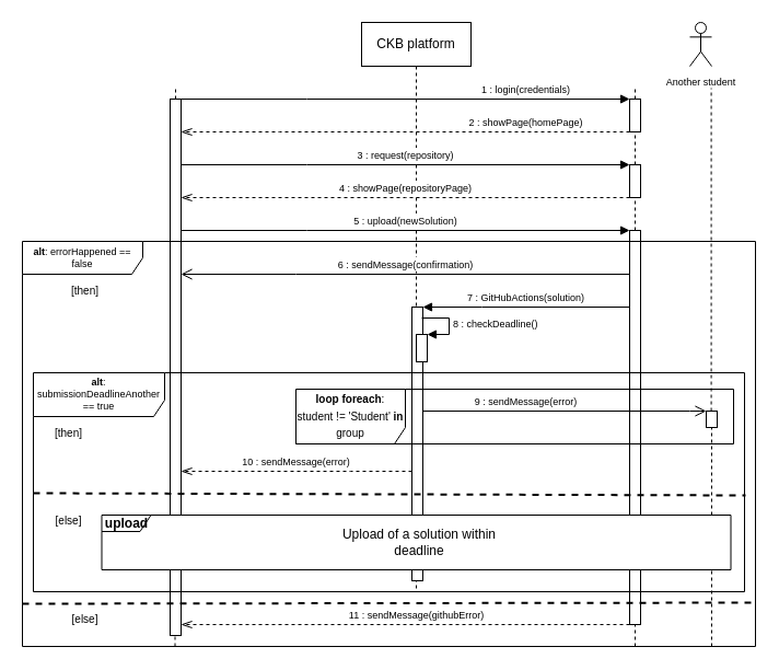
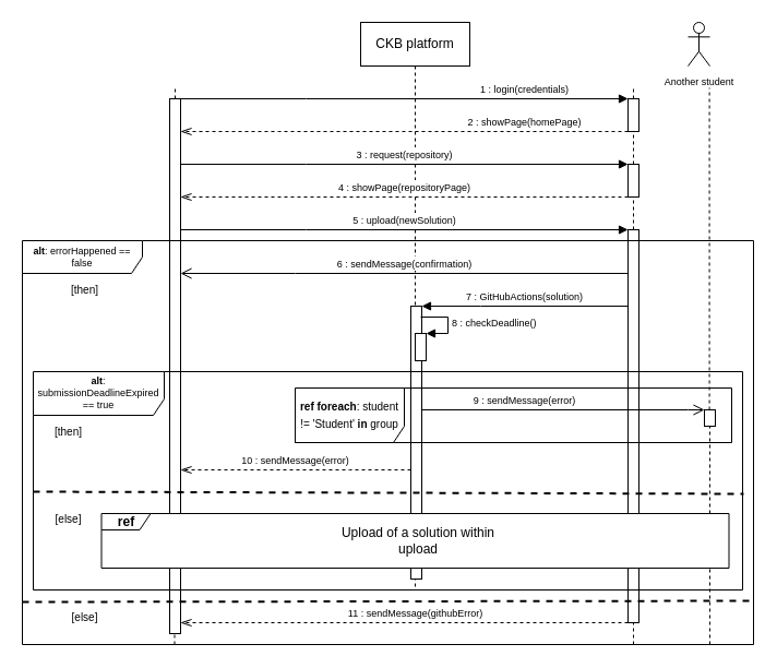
- <mxCell id="23" value="&lt;p style=&quot;line-height: 120%; font-size: 9px;&quot;&gt;&lt;font style=&quot;font-size: 9px;&quot;&gt;&lt;b&gt;alt&lt;/b&gt;: submissionDeadline&lt;/font&gt;&lt;span style=&quot;background-color: initial;&quot;&gt;Another == true&lt;/span&gt;&lt;/p&gt;" style="shape=umlFrame;whiteSpace=wrap;html=1;pointerEvents=0;width=120;height=40;verticalAlign=middle;horizontal=1;labelPosition=center;verticalLabelPosition=middle;align=center;" vertex="1" parent="1"><mxGeometry x="30" y="340" width="650" height="200" as="geometry" /></mxCell>
+ <mxCell id="23" value="&lt;p style=&quot;line-height: 120%; font-size: 9px;&quot;&gt;&lt;font style=&quot;font-size: 9px;&quot;&gt;&lt;b&gt;alt&lt;/b&gt;: submissionDeadline&lt;/font&gt;&lt;span style=&quot;background-color: initial;&quot;&gt;Expired == true&lt;/span&gt;&lt;/p&gt;" style="shape=umlFrame;whiteSpace=wrap;html=1;pointerEvents=0;width=120;height=40;verticalAlign=middle;horizontal=1;labelPosition=center;verticalLabelPosition=middle;align=center;" vertex="1" parent="1"><mxGeometry x="30" y="340" width="650" height="200" as="geometry" /></mxCell>
- <mxCell id="25" value="&lt;p style=&quot;line-height: 120%;&quot;&gt;&lt;font style=&quot;font-size: 10px;&quot;&gt;&lt;b&gt;loop foreach&lt;/b&gt;: student != 'Student'&amp;nbsp;&lt;b&gt;in &lt;/b&gt;group&lt;/font&gt;&lt;/p&gt;" style="shape=umlFrame;whiteSpace=wrap;html=1;pointerEvents=0;width=100;height=50;verticalAlign=middle;horizontal=1;labelPosition=center;verticalLabelPosition=middle;align=center;" vertex="1" parent="1"><mxGeometry x="270" y="355" width="400" height="50" as="geometry" /></mxCell>
+ <mxCell id="25" value="&lt;p style=&quot;line-height: 120%;&quot;&gt;&lt;font style=&quot;font-size: 10px;&quot;&gt;&lt;b&gt;ref foreach&lt;/b&gt;: student != 'Student'&amp;nbsp;&lt;b&gt;in &lt;/b&gt;group&lt;/font&gt;&lt;/p&gt;" style="shape=umlFrame;whiteSpace=wrap;html=1;pointerEvents=0;width=100;height=50;verticalAlign=middle;horizontal=1;labelPosition=center;verticalLabelPosition=middle;align=center;" vertex="1" parent="1"><mxGeometry x="270" y="355" width="400" height="50" as="geometry" /></mxCell>
- <mxCell id="38" value="&lt;b&gt;upload&lt;/b&gt;" style="shape=umlFrame;whiteSpace=wrap;html=1;pointerEvents=0;width=45;height=15;swimlaneFillColor=default;" vertex="1" parent="1"><mxGeometry x="92.5" y="470" width="575" height="50" as="geometry" /></mxCell>
+ <mxCell id="38" value="&lt;b&gt;ref&lt;/b&gt;" style="shape=umlFrame;whiteSpace=wrap;html=1;pointerEvents=0;width=45;height=15;swimlaneFillColor=default;" vertex="1" parent="1"><mxGeometry x="92.5" y="470" width="575" height="50" as="geometry" /></mxCell>
- <mxCell id="39" value="Upload of a solution within deadline" style="text;html=1;strokeColor=none;fillColor=none;align=center;verticalAlign=middle;whiteSpace=wrap;rounded=0;" vertex="1" parent="1"><mxGeometry x="292.5" y="480" width="180" height="30" as="geometry" /></mxCell>
+ <mxCell id="39" value="Upload of a solution within upload" style="text;html=1;strokeColor=none;fillColor=none;align=center;verticalAlign=middle;whiteSpace=wrap;rounded=0;" vertex="1" parent="1"><mxGeometry x="292.5" y="480" width="180" height="30" as="geometry" /></mxCell>
